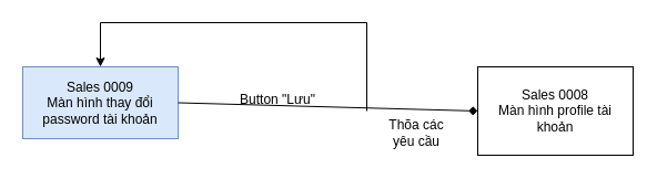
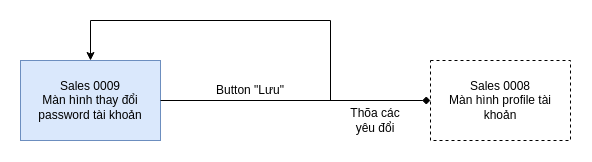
- <mxCell id="3" value="Sales 0009&lt;br&gt;Màn hình thay đổi password tài khoản" style="rounded=0;whiteSpace=wrap;html=1;fillColor=#dae8fc;strokeColor=#6c8ebf;" vertex="1" parent="1"><mxGeometry x="20" y="60" width="140" height="65" as="geometry" /></mxCell>
+ <mxCell id="3" value="Sales 0009&lt;br&gt;Màn hình thay đổi password tài khoản" style="rounded=0;whiteSpace=wrap;html=1;fillColor=#dae8fc;strokeColor=#6c8ebf;" vertex="1" parent="1"><mxGeometry x="20" y="60" width="140" height="80" as="geometry" /></mxCell>
- <mxCell id="2" value="Sales 0008&lt;br&gt;Màn hình profile tài khoản" style="rounded=0;whiteSpace=wrap;html=1;" parent="1" vertex="1"><mxGeometry x="430" y="60" width="140" height="80" as="geometry" /></mxCell>
+ <mxCell id="2" value="Sales 0008&lt;br&gt;Màn hình profile tài khoản" style="rounded=0;whiteSpace=wrap;html=1;dashed=1;" parent="1" vertex="1"><mxGeometry x="430" y="60" width="140" height="80" as="geometry" /></mxCell>
- <mxCell id="9" value="Thõa các yêu cầu" style="text;html=1;strokeColor=none;fillColor=none;align=center;verticalAlign=middle;whiteSpace=wrap;rounded=0;" vertex="1" parent="1"><mxGeometry x="340" y="110" width="70" height="20" as="geometry" /></mxCell>
+ <mxCell id="9" value="Thõa các yêu đổi" style="text;html=1;strokeColor=none;fillColor=none;align=center;verticalAlign=middle;whiteSpace=wrap;rounded=0;" vertex="1" parent="1"><mxGeometry x="340" y="110" width="70" height="20" as="geometry" /></mxCell>
